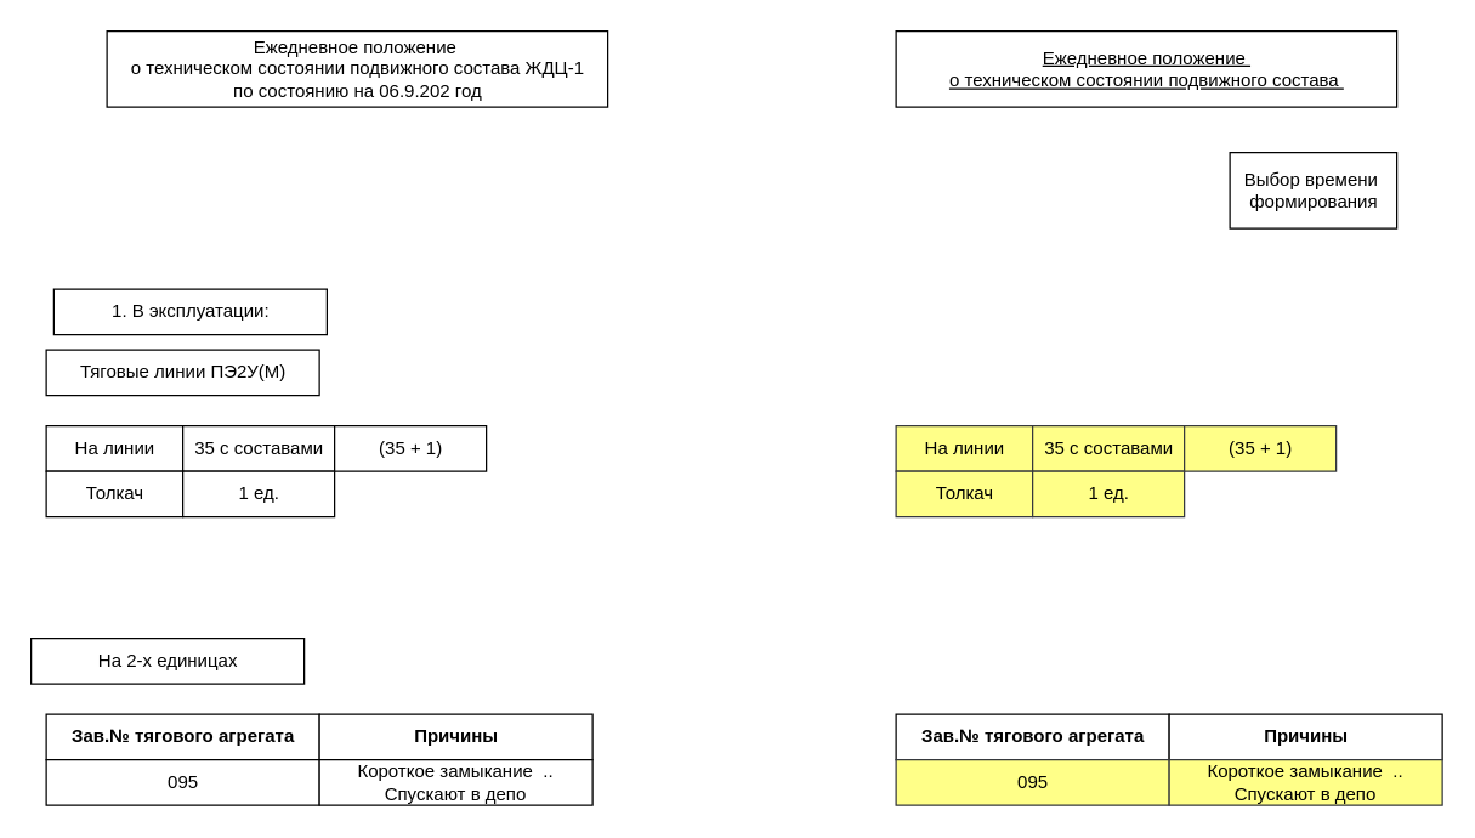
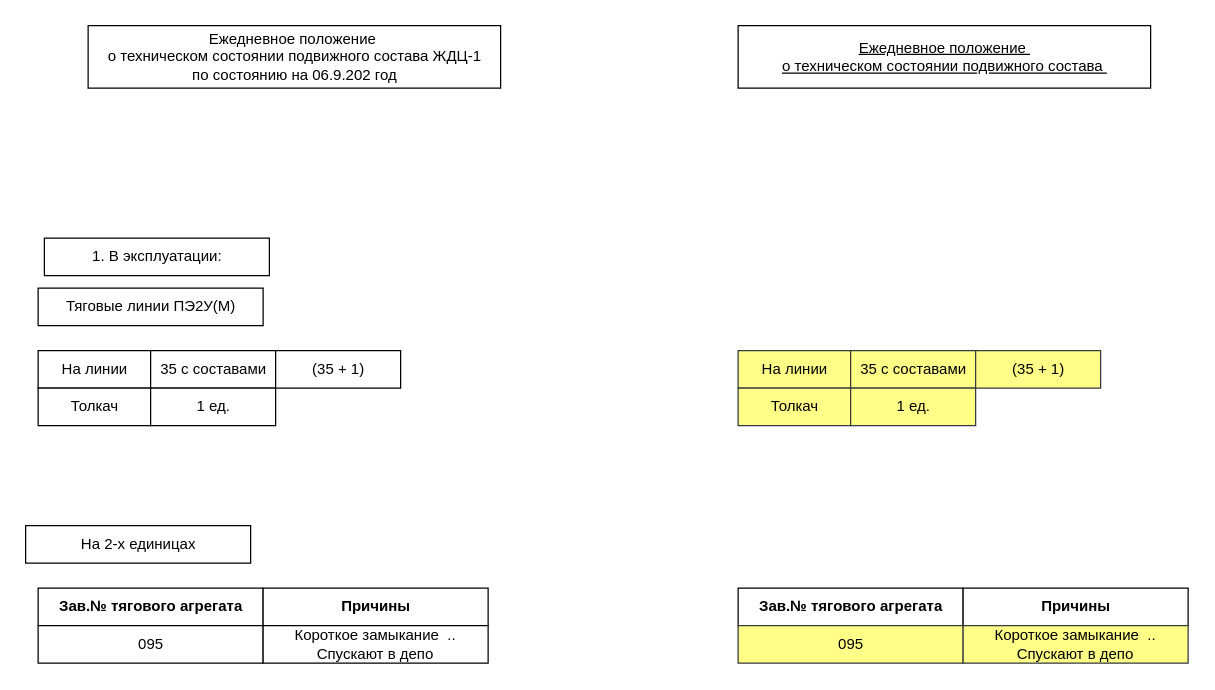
- <mxCell id="4" value="Выбор времени&amp;nbsp;&lt;br&gt;формирования" style="html=1;" vertex="1" parent="1"><mxGeometry x="810" y="100" width="110" height="50" as="geometry" /></mxCell>
